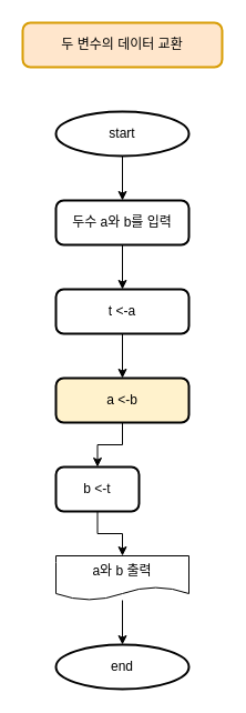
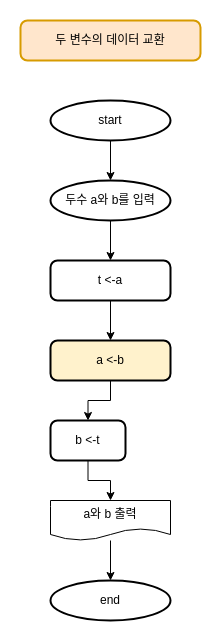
- <mxCell id="8" value="두수 a와 b를 입력" style="rounded=1;whiteSpace=wrap;html=1;absoluteArcSize=1;arcSize=14;strokeWidth=2;" vertex="1" parent="1"><mxGeometry x="50" y="180" width="120" height="40" as="geometry" /></mxCell>
+ <mxCell id="8" value="두수 a와 b를 입력" style="ellipse;whiteSpace=wrap;html=1;absoluteArcSize=1;arcSize=14;strokeWidth=2;" vertex="1" parent="1"><mxGeometry x="50" y="180" width="120" height="40" as="geometry" /></mxCell>
